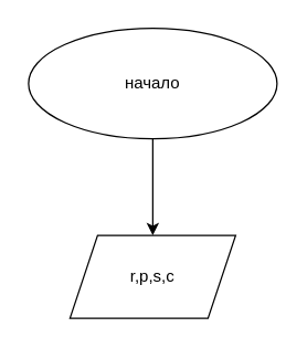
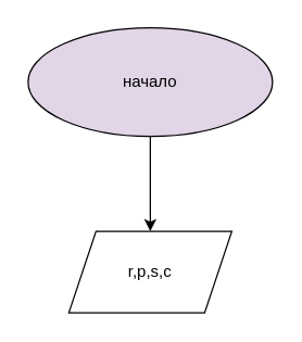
- <mxCell id="3" value="начало" style="ellipse;whiteSpace=wrap;html=1;" vertex="1" parent="1"><mxGeometry x="20" y="20" width="180" height="80" as="geometry" /></mxCell>
+ <mxCell id="3" value="начало" style="ellipse;whiteSpace=wrap;html=1;fillColor=#e1d5e7;" vertex="1" parent="1"><mxGeometry x="20" y="20" width="180" height="80" as="geometry" /></mxCell>
